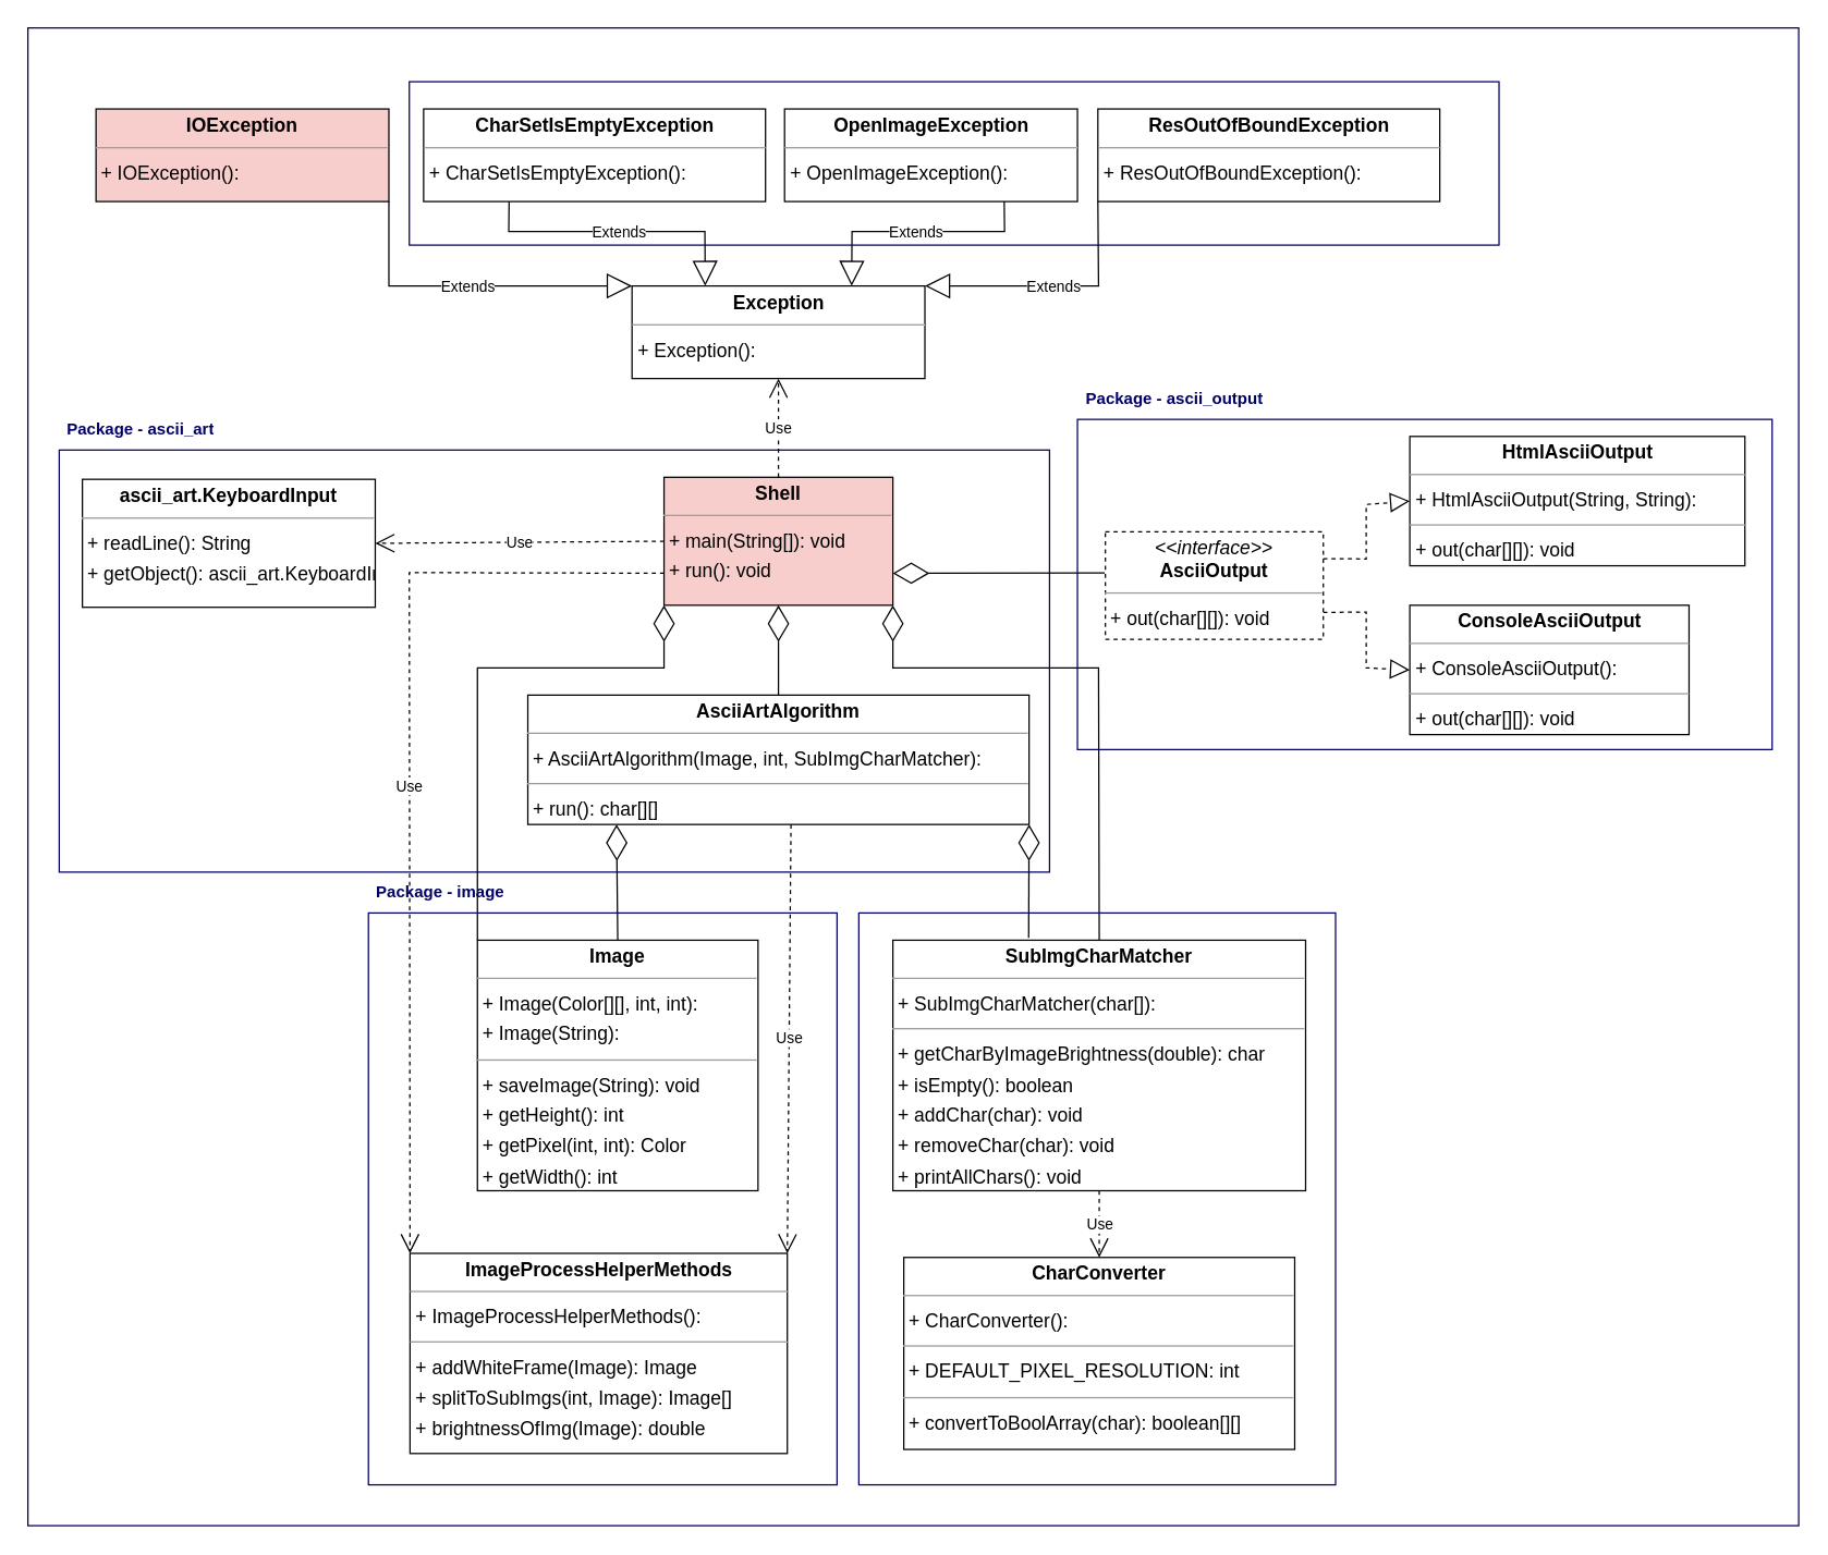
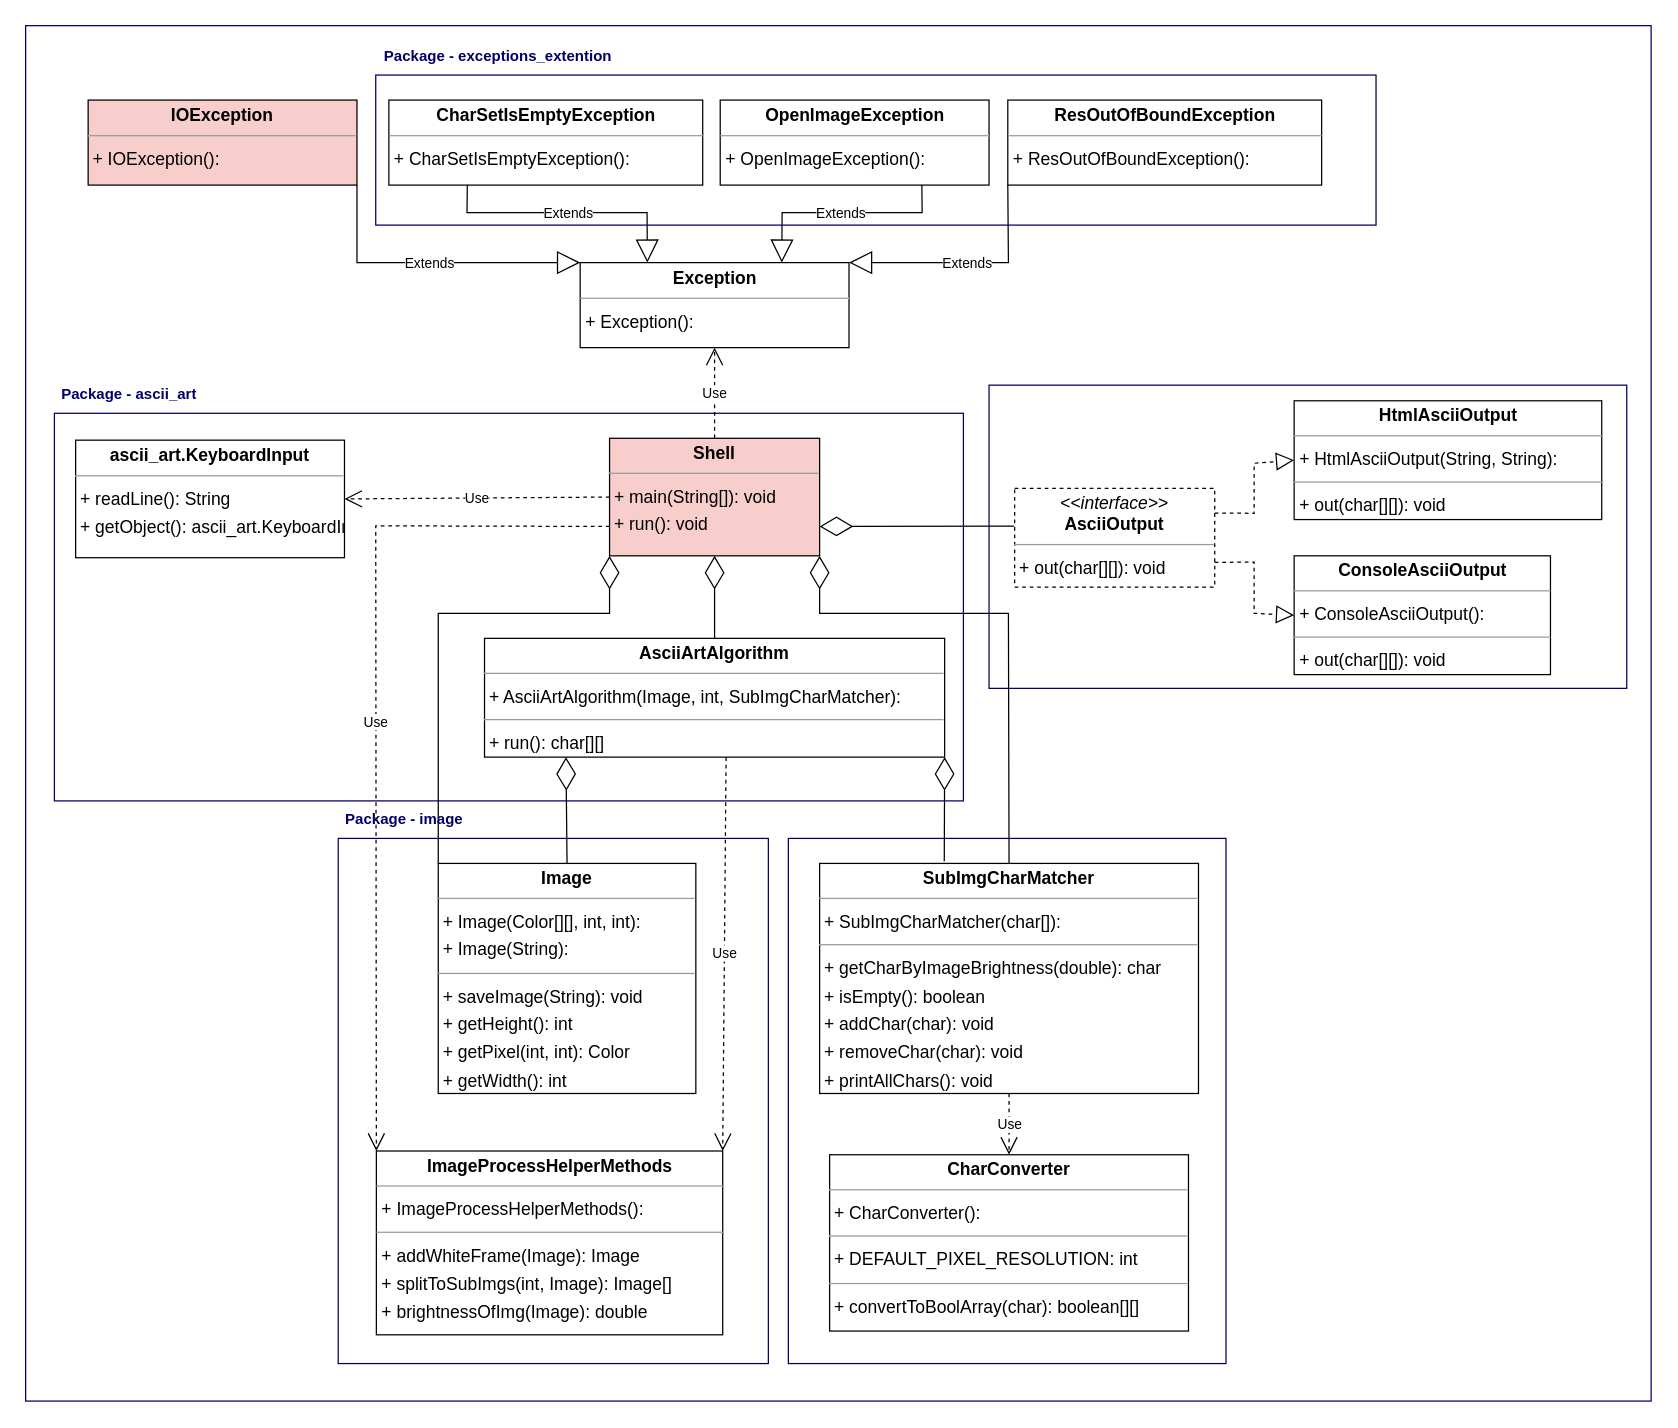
+ <mxCell id="35" value="&lt;b&gt;&lt;font color=&quot;#000066&quot;&gt;Package -&amp;nbsp;&lt;/font&gt;&lt;/b&gt;&lt;font color=&quot;#000066&quot;&gt;&lt;b&gt;exceptions_extention&lt;/b&gt;&lt;/font&gt;" style="text;strokeColor=none;fillColor=none;align=left;verticalAlign=middle;spacingLeft=4;spacingRight=4;overflow=hidden;points=[[0,0.5],[1,0.5]];portConstraint=eastwest;rotatable=0;whiteSpace=wrap;html=1;" vertex="1" parent="1"><mxGeometry x="300.5" y="29.5" width="209.5" height="30" as="geometry" /></mxCell>
- <mxCell id="37" value="&lt;b&gt;&lt;font color=&quot;#000066&quot;&gt;Package - ascii_output&lt;/font&gt;&lt;/b&gt;" style="text;strokeColor=none;fillColor=none;align=left;verticalAlign=middle;spacingLeft=4;spacingRight=4;overflow=hidden;points=[[0,0.5],[1,0.5]];portConstraint=eastwest;rotatable=0;whiteSpace=wrap;html=1;" vertex="1" parent="1"><mxGeometry x="790.5" y="277.5" width="190" height="30" as="geometry" /></mxCell>
